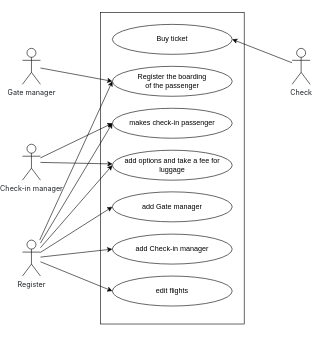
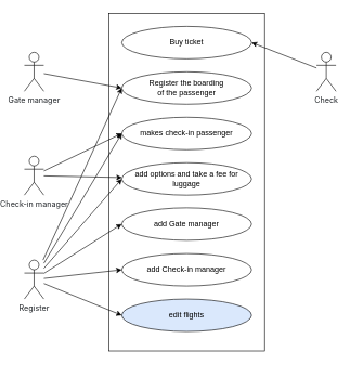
- <mxCell id="10" value="edit flights" style="ellipse;whiteSpace=wrap;html=1;" vertex="1" parent="2"><mxGeometry x="20" y="440" width="200" height="50" as="geometry" /></mxCell>
+ <mxCell id="10" value="edit flights" style="ellipse;whiteSpace=wrap;html=1;fillColor=#dae8fc;" vertex="1" parent="2"><mxGeometry x="20" y="440" width="200" height="50" as="geometry" /></mxCell>
